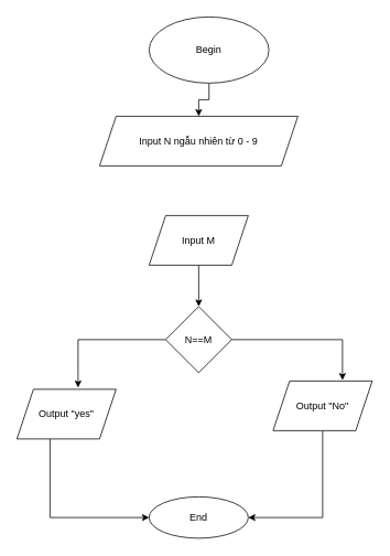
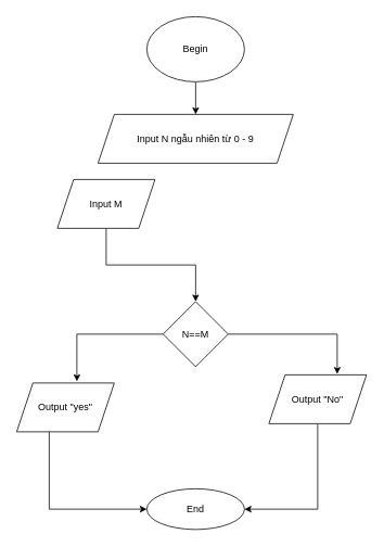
- <mxCell id="3" value="Begin" style="ellipse;whiteSpace=wrap;html=1;" vertex="1" parent="1"><mxGeometry x="180" y="20" width="145" height="80" as="geometry" /></mxCell>
+ <mxCell id="3" value="Begin" style="ellipse;whiteSpace=wrap;html=1;" vertex="1" parent="1"><mxGeometry x="180" y="20" width="120" height="80" as="geometry" /></mxCell>
- <mxCell id="6" value="Input M" style="shape=parallelogram;perimeter=parallelogramPerimeter;whiteSpace=wrap;html=1;fixedSize=1;" vertex="1" parent="1"><mxGeometry x="180" y="260" width="120" height="60" as="geometry" /></mxCell>
+ <mxCell id="6" value="Input M" style="shape=parallelogram;perimeter=parallelogramPerimeter;whiteSpace=wrap;html=1;fixedSize=1;" vertex="1" parent="1"><mxGeometry x="70" y="220" width="120" height="60" as="geometry" /></mxCell>
